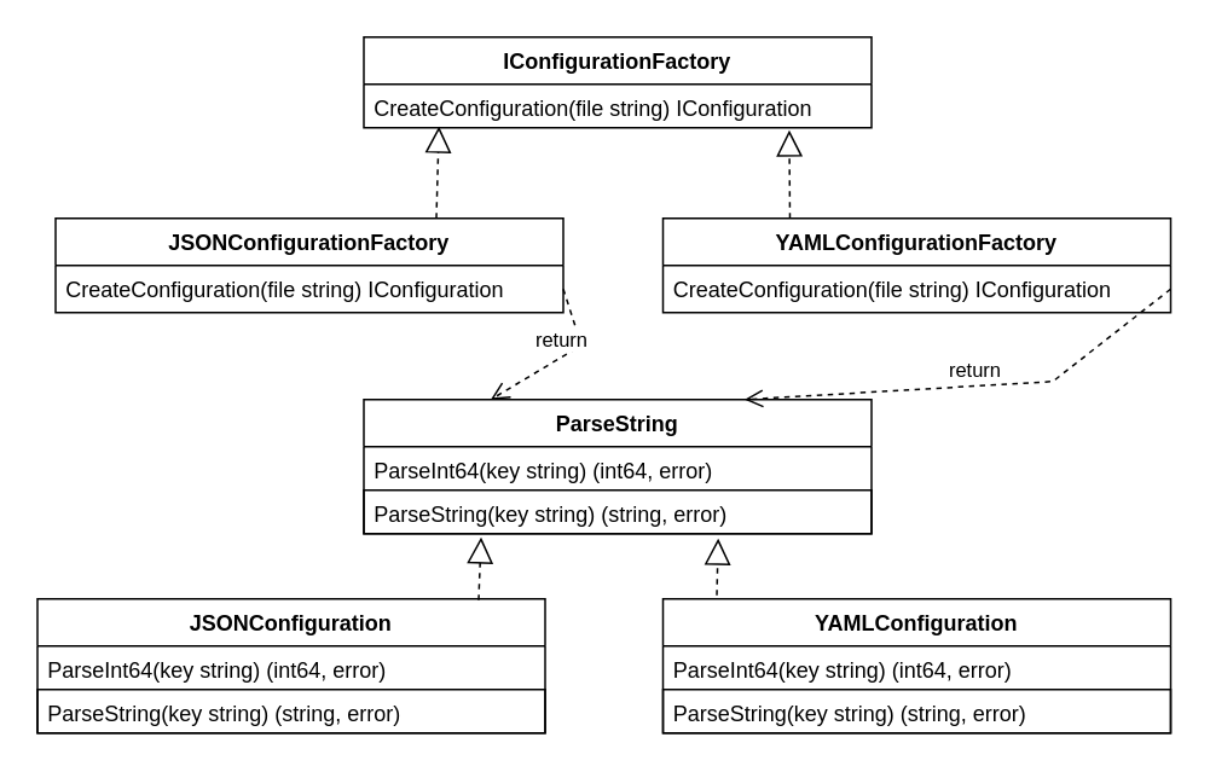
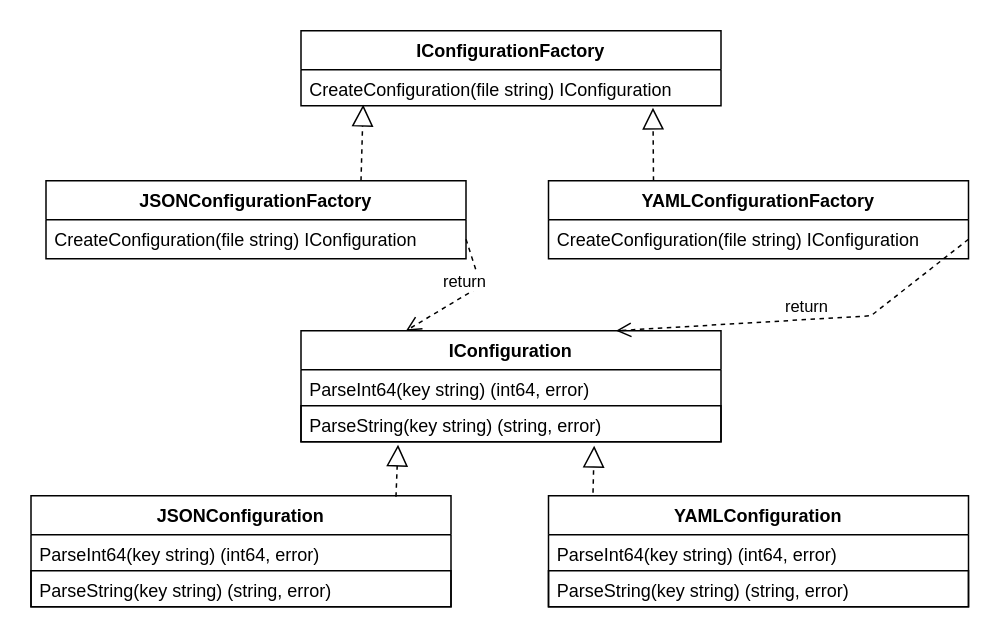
- <mxCell id="10" value="ParseString" style="swimlane;fontStyle=1;childLayout=stackLayout;horizontal=1;startSize=26;fillColor=none;horizontalStack=0;resizeParent=1;resizeParentMax=0;resizeLast=0;collapsible=1;marginBottom=0;" vertex="1" parent="1"><mxGeometry x="200" y="220" width="280" height="74" as="geometry" /></mxCell>
+ <mxCell id="10" value="IConfiguration" style="swimlane;fontStyle=1;childLayout=stackLayout;horizontal=1;startSize=26;fillColor=none;horizontalStack=0;resizeParent=1;resizeParentMax=0;resizeLast=0;collapsible=1;marginBottom=0;" vertex="1" parent="1"><mxGeometry x="200" y="220" width="280" height="74" as="geometry" /></mxCell>
